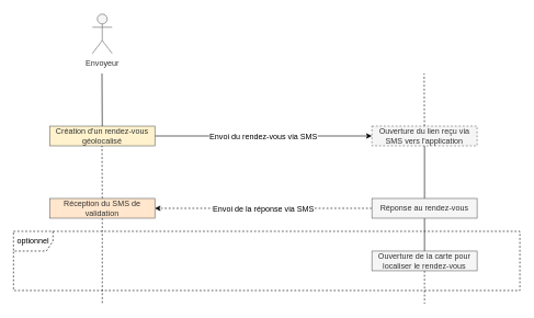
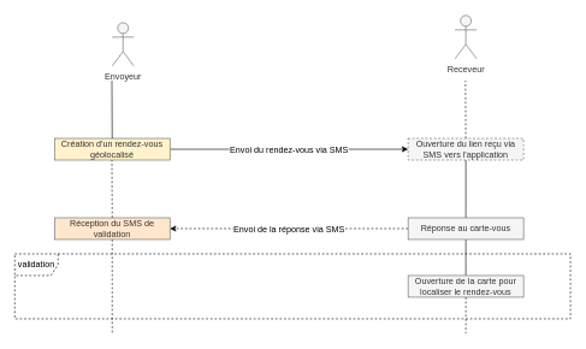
- <mxCell id="2" value="Envoyeur" style="shape=umlActor;verticalLabelPosition=bottom;labelBackgroundColor=#ffffff;verticalAlign=top;html=1;outlineConnect=0;align=center;fillColor=#f5f5f5;strokeColor=#666666;fontColor=#333333;" vertex="1" parent="1"><mxGeometry x="140" y="20.67" width="30" height="60" as="geometry" /></mxCell>
+ <mxCell id="2" value="Envoyeur" style="shape=umlActor;verticalLabelPosition=bottom;labelBackgroundColor=#ffffff;verticalAlign=top;html=1;outlineConnect=0;align=center;fillColor=#f5f5f5;strokeColor=#666666;fontColor=#333333;" vertex="1" parent="1"><mxGeometry x="155" y="30.67" width="30" height="60" as="geometry" /></mxCell>
+ <mxCell id="3" value="Receveur" style="shape=umlActor;verticalLabelPosition=bottom;labelBackgroundColor=#ffffff;verticalAlign=top;html=1;outlineConnect=0;align=center;fillColor=#f5f5f5;strokeColor=#666666;fontColor=#333333;" vertex="1" parent="1"><mxGeometry x="630" y="20.67" width="30" height="60" as="geometry" /></mxCell>
- <mxCell id="14" value="Réponse au rendez-vous" style="rounded=0;whiteSpace=wrap;html=1;align=center;fillColor=#f5f5f5;strokeColor=#666666;fontColor=#333333;" vertex="1" parent="1"><mxGeometry x="565" y="301" width="160" height="30" as="geometry" /></mxCell>
+ <mxCell id="14" value="Réponse au carte-vous" style="rounded=0;whiteSpace=wrap;html=1;align=center;fillColor=#f5f5f5;strokeColor=#666666;fontColor=#333333;" vertex="1" parent="1"><mxGeometry x="565" y="301" width="160" height="30" as="geometry" /></mxCell>
- <mxCell id="18" value="optionnel" style="shape=umlFrame;whiteSpace=wrap;html=1;align=center;dashed=1;" vertex="1" parent="1"><mxGeometry x="20" y="351" width="770" height="90" as="geometry" /></mxCell>
+ <mxCell id="18" value="validation" style="shape=umlFrame;whiteSpace=wrap;html=1;align=center;dashed=1;" vertex="1" parent="1"><mxGeometry x="20" y="351" width="770" height="90" as="geometry" /></mxCell>
